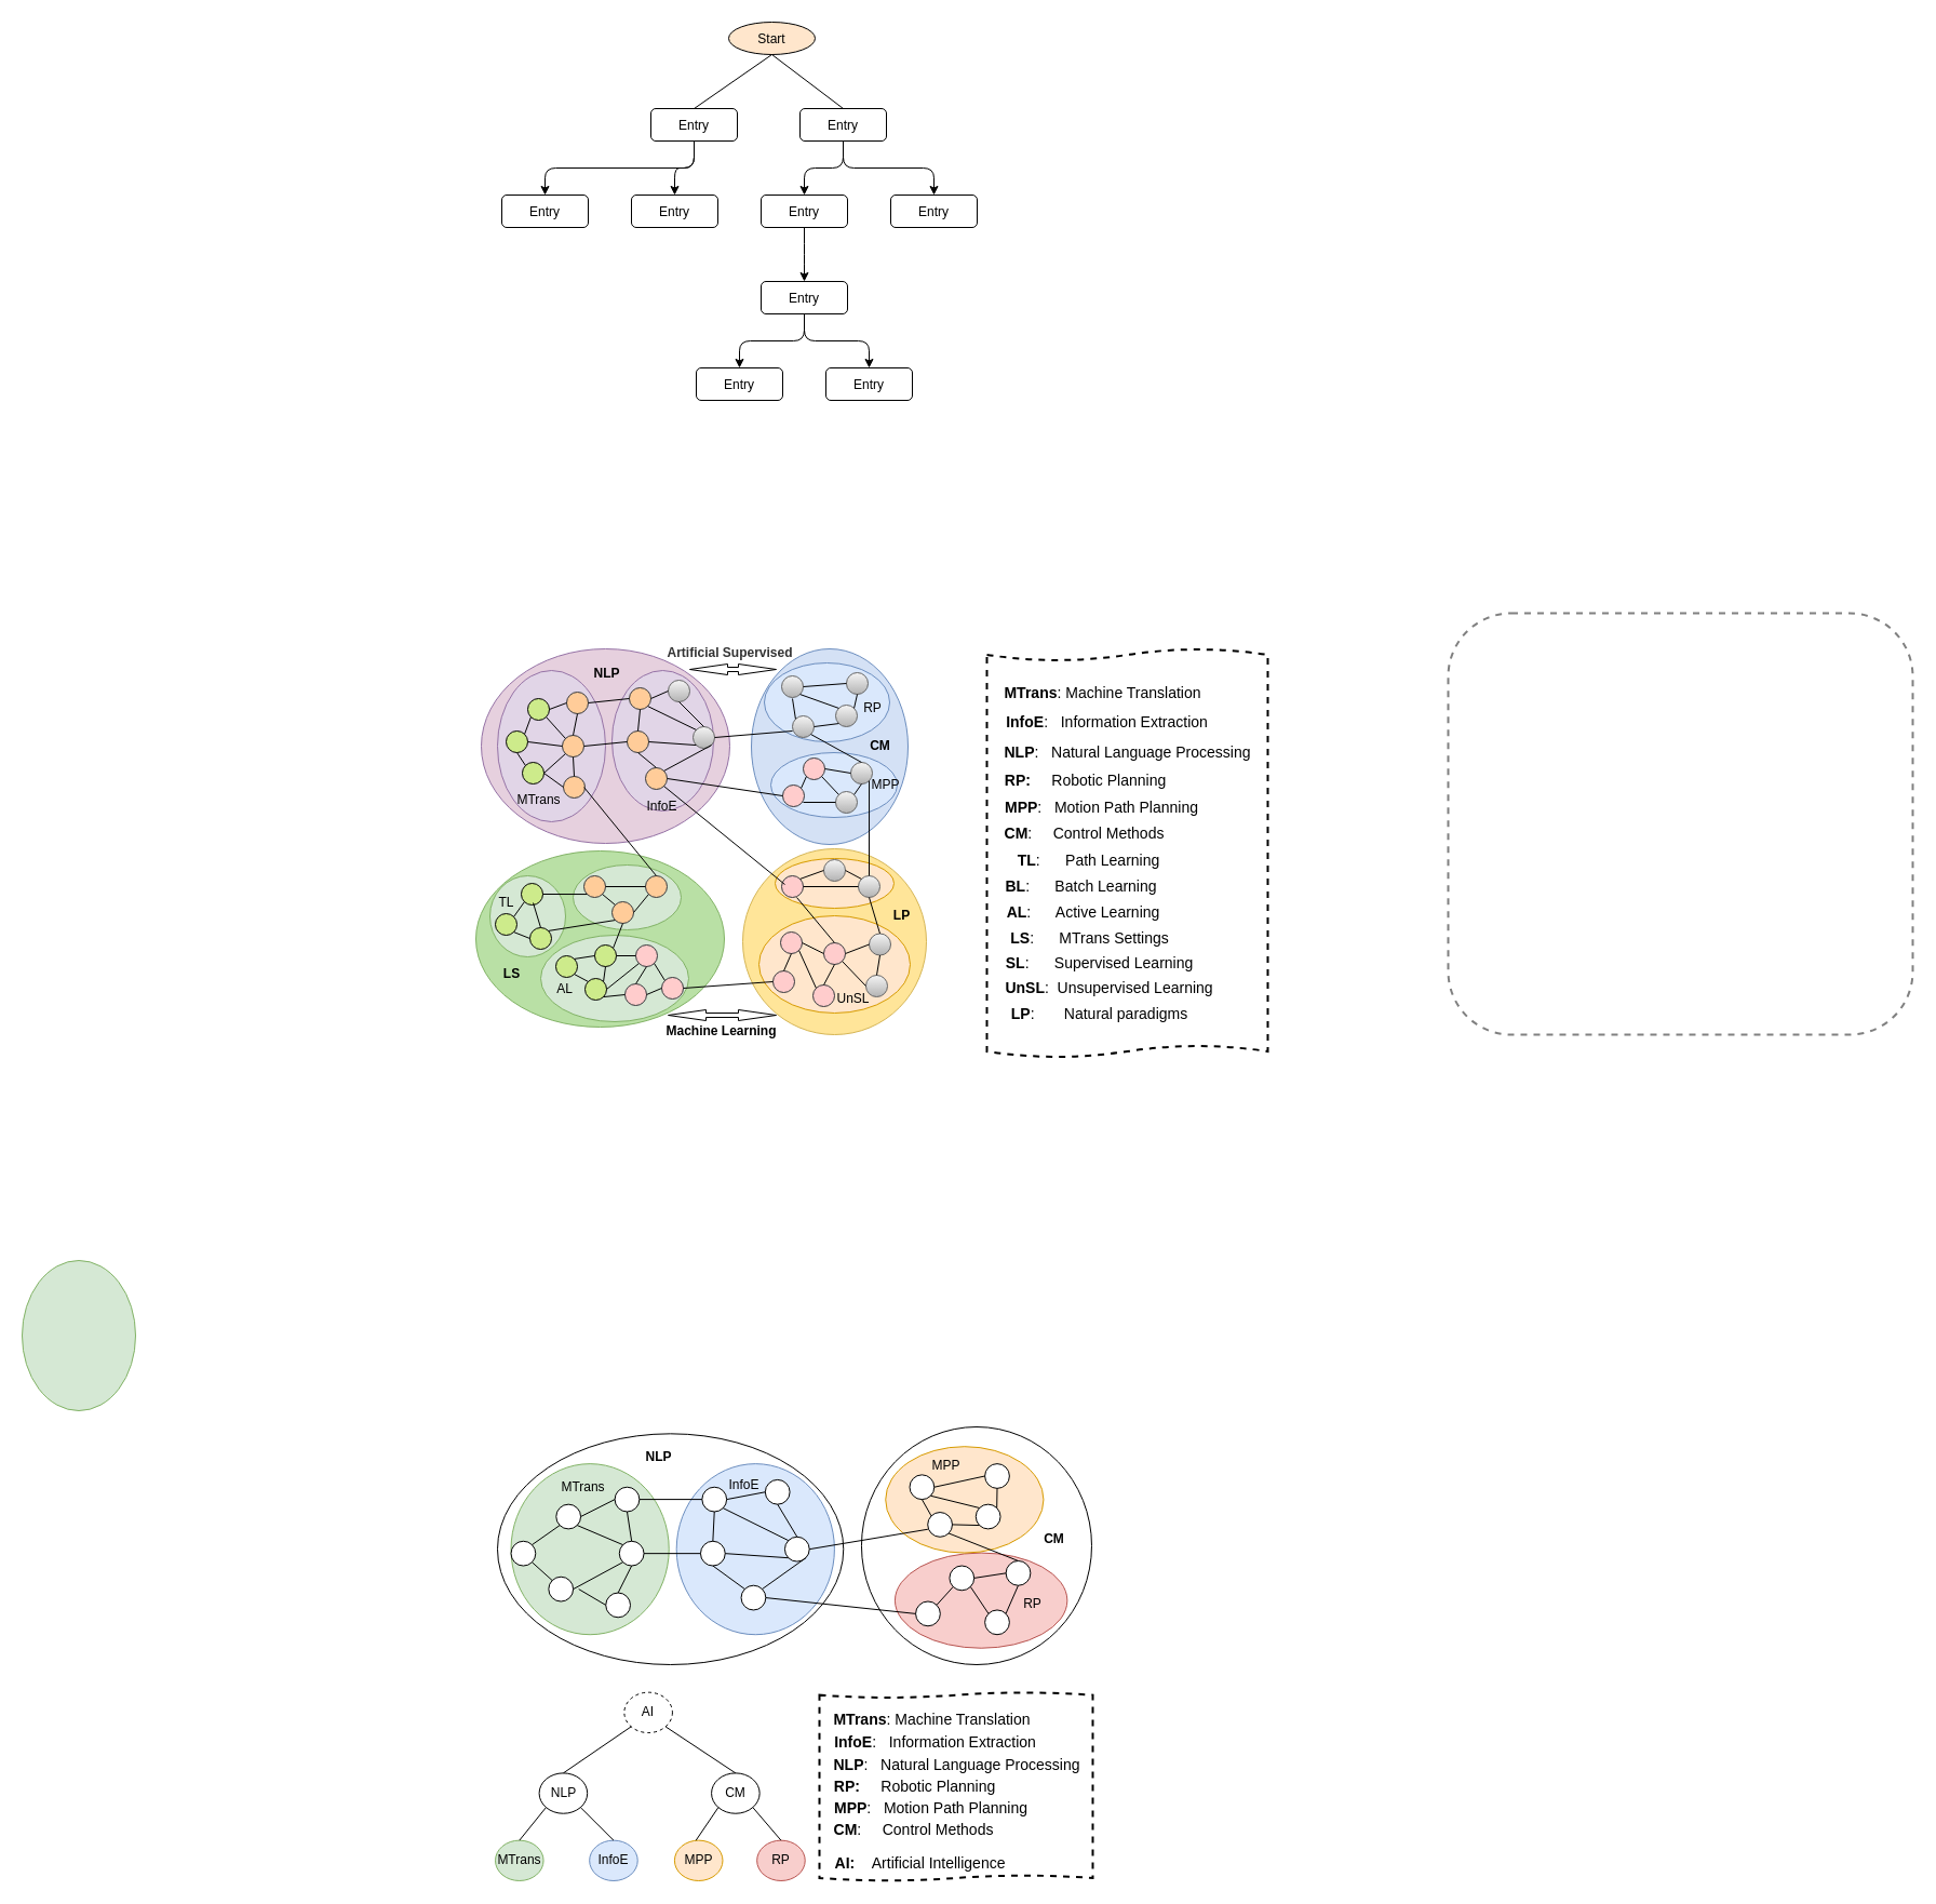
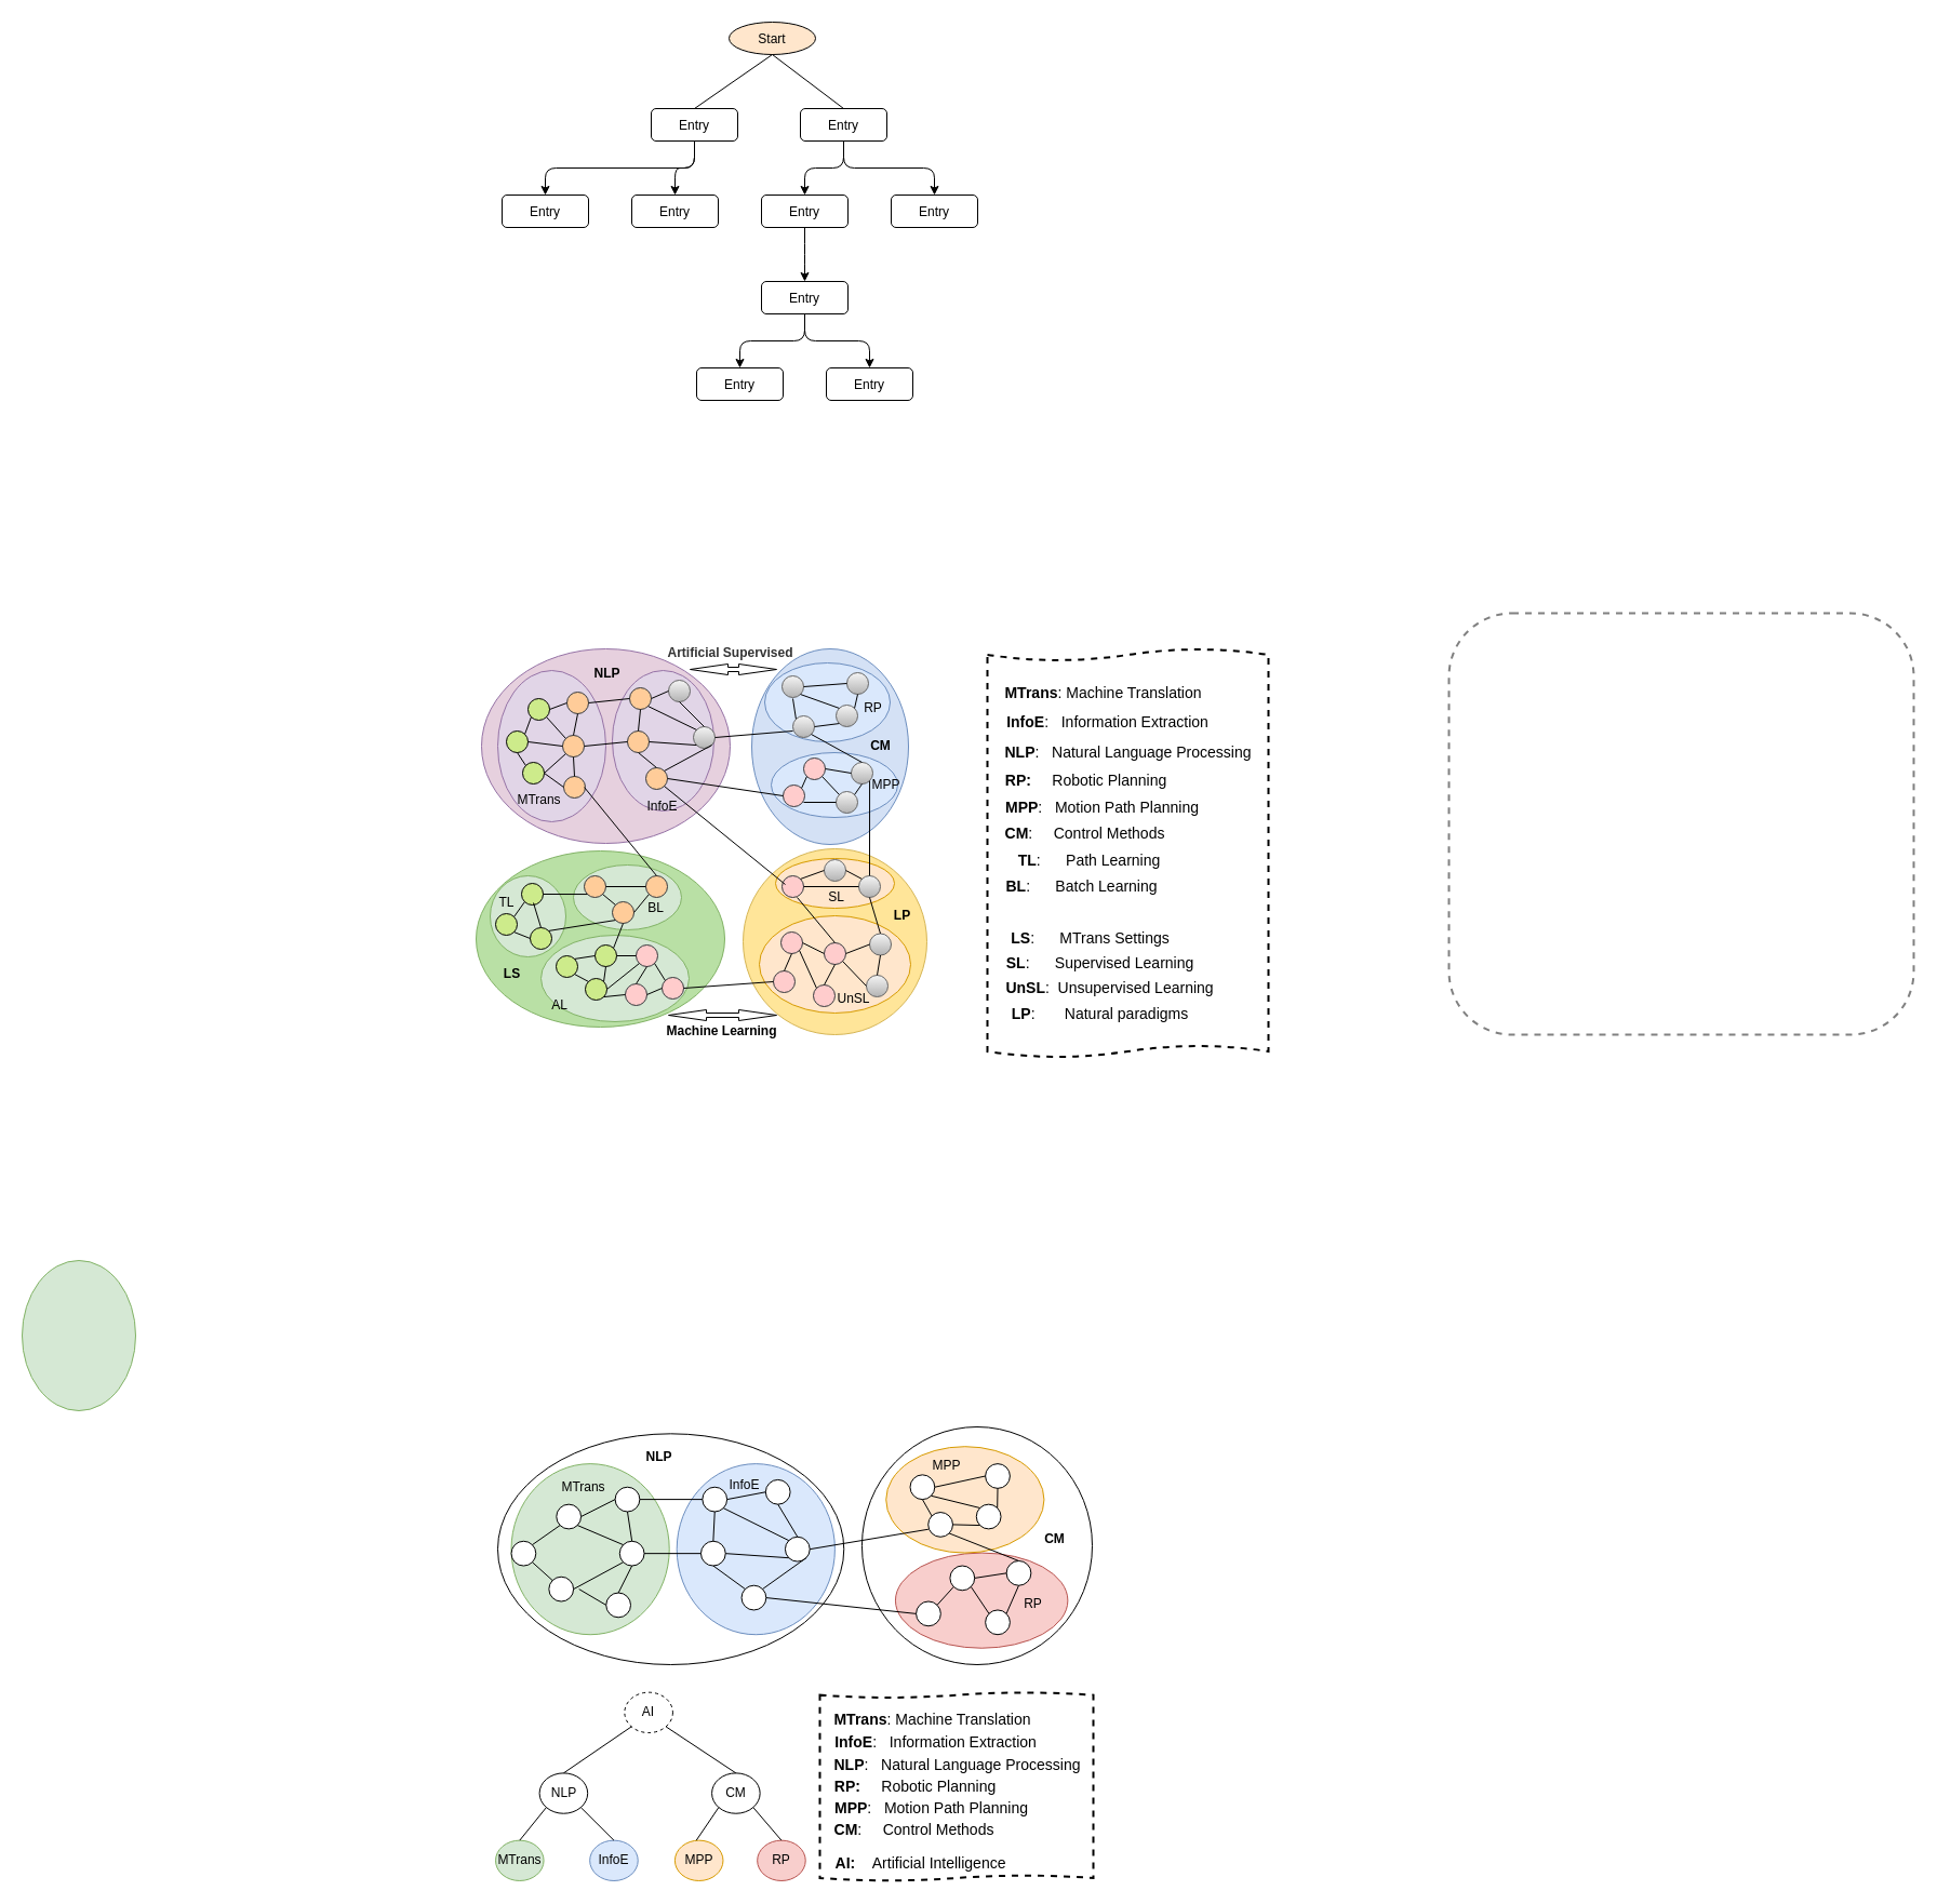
+ <mxCell id="128" value="SL" style="text;html=1;resizable=0;autosize=1;align=center;verticalAlign=middle;points=[];fillColor=none;strokeColor=none;rounded=0;dashed=1;" parent="1" vertex="1"><mxGeometry x="758" y="820" width="30" height="20" as="geometry" /></mxCell>
+ <mxCell id="132" value="BL" style="text;html=1;resizable=0;autosize=1;align=center;verticalAlign=middle;points=[];fillColor=none;strokeColor=none;rounded=0;dashed=1;" parent="1" vertex="1"><mxGeometry x="591" y="830" width="30" height="20" as="geometry" /></mxCell>
- <mxCell id="147" value="&lt;span style=&quot;box-sizing: border-box ; font-family: &amp;#34;arial&amp;#34; , &amp;#34;microsoft yahei&amp;#34; , &amp;#34;\\5fae软雅黑&amp;#34; , &amp;#34;\\5b8b体&amp;#34; , &amp;#34;malgun gothic&amp;#34; , &amp;#34;meiryo&amp;#34; , sans-serif ; font-size: 14px ; line-height: 14px ; text-align: left ; background-color: rgb(255 , 255 , 255)&quot;&gt;&lt;b&gt;AL&lt;/b&gt;:&amp;nbsp; &amp;nbsp; &amp;nbsp; Active Learning&lt;/span&gt;" style="text;html=1;resizable=0;autosize=1;align=center;verticalAlign=middle;points=[];fillColor=none;strokeColor=none;rounded=0;dashed=1;" parent="1" vertex="1"><mxGeometry x="922" y="834" width="160" height="20" as="geometry" /></mxCell>
- <mxCell id="131" value="AL" style="text;html=1;resizable=0;autosize=1;align=center;verticalAlign=middle;points=[];fillColor=none;strokeColor=none;rounded=0;dashed=1;" parent="1" vertex="1"><mxGeometry x="507" y="905" width="30" height="20" as="geometry" /></mxCell>
+ <mxCell id="131" value="AL" style="text;html=1;resizable=0;autosize=1;align=center;verticalAlign=middle;points=[];fillColor=none;strokeColor=none;rounded=0;dashed=1;" parent="1" vertex="1"><mxGeometry x="502" y="920" width="30" height="20" as="geometry" /></mxCell>
